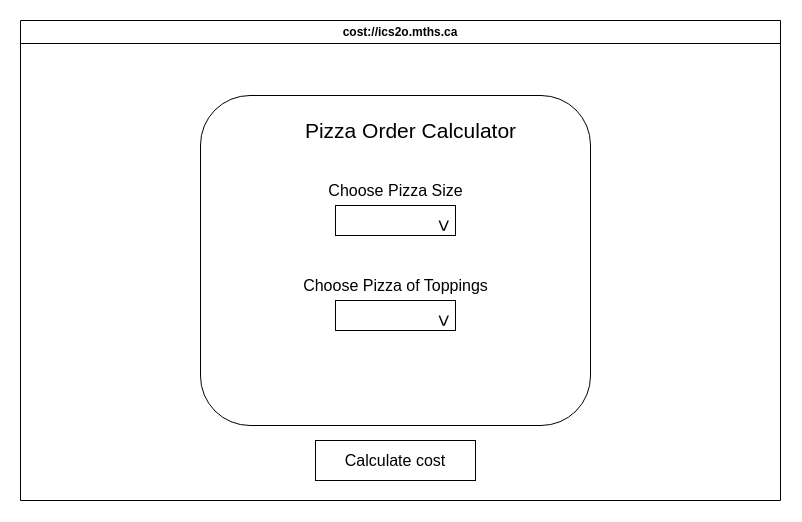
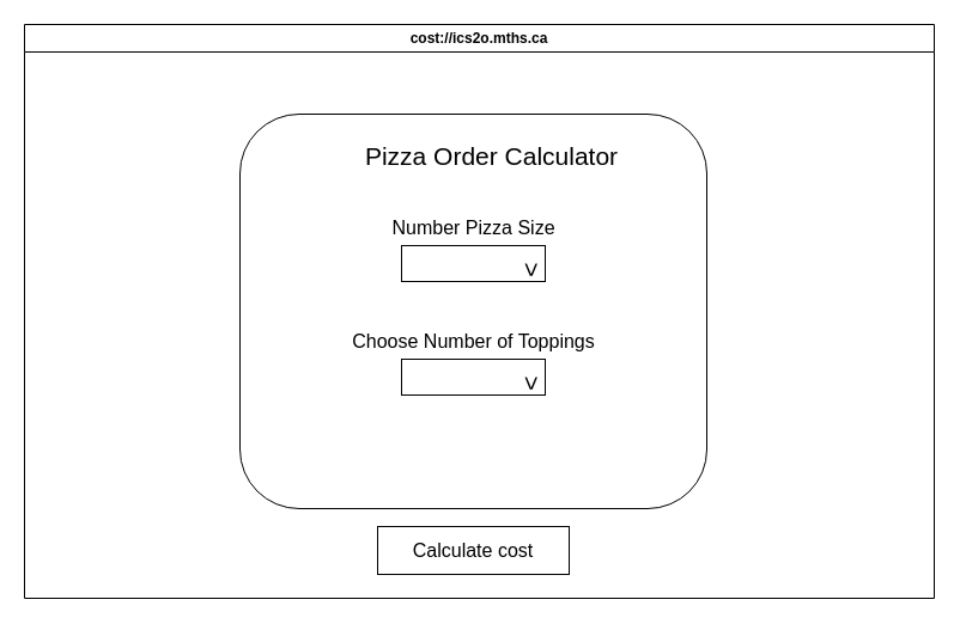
- <mxCell id="5" value="Choose Pizza Size" style="text;html=1;align=center;verticalAlign=middle;resizable=0;points=[];autosize=1;strokeColor=none;fillColor=none;fontSize=16;" vertex="1" parent="2"><mxGeometry x="295" y="155" width="160" height="30" as="geometry" /></mxCell>
+ <mxCell id="5" value="Number Pizza Size" style="text;html=1;align=center;verticalAlign=middle;resizable=0;points=[];autosize=1;strokeColor=none;fillColor=none;fontSize=16;" vertex="1" parent="2"><mxGeometry x="295" y="155" width="160" height="30" as="geometry" /></mxCell>
- <mxCell id="9" value="Choose Pizza of Toppings" style="text;html=1;align=center;verticalAlign=middle;resizable=0;points=[];autosize=1;strokeColor=none;fillColor=none;fontSize=16;" vertex="1" parent="2"><mxGeometry x="260" y="250" width="230" height="30" as="geometry" /></mxCell>
+ <mxCell id="9" value="Choose Number of Toppings" style="text;html=1;align=center;verticalAlign=middle;resizable=0;points=[];autosize=1;strokeColor=none;fillColor=none;fontSize=16;" vertex="1" parent="2"><mxGeometry x="260" y="250" width="230" height="30" as="geometry" /></mxCell>
